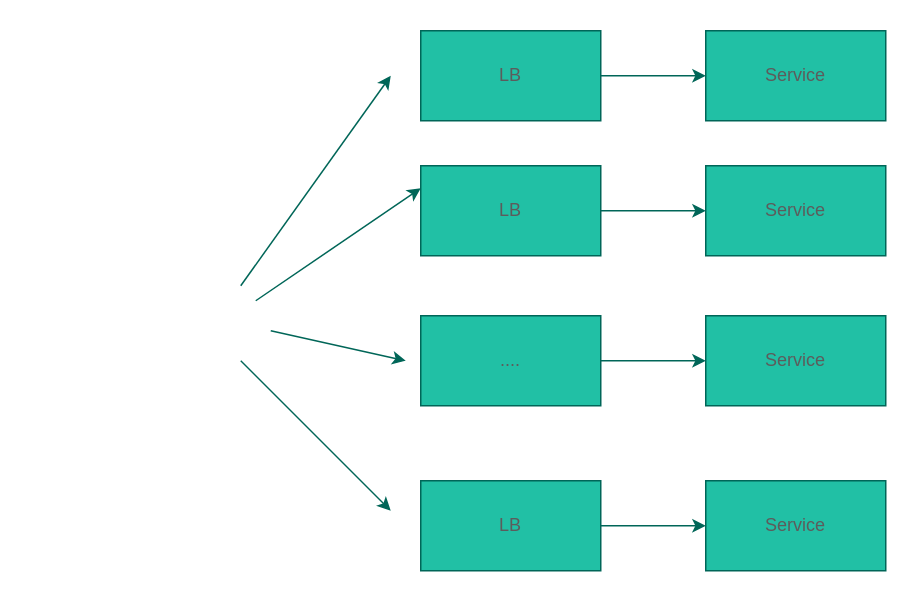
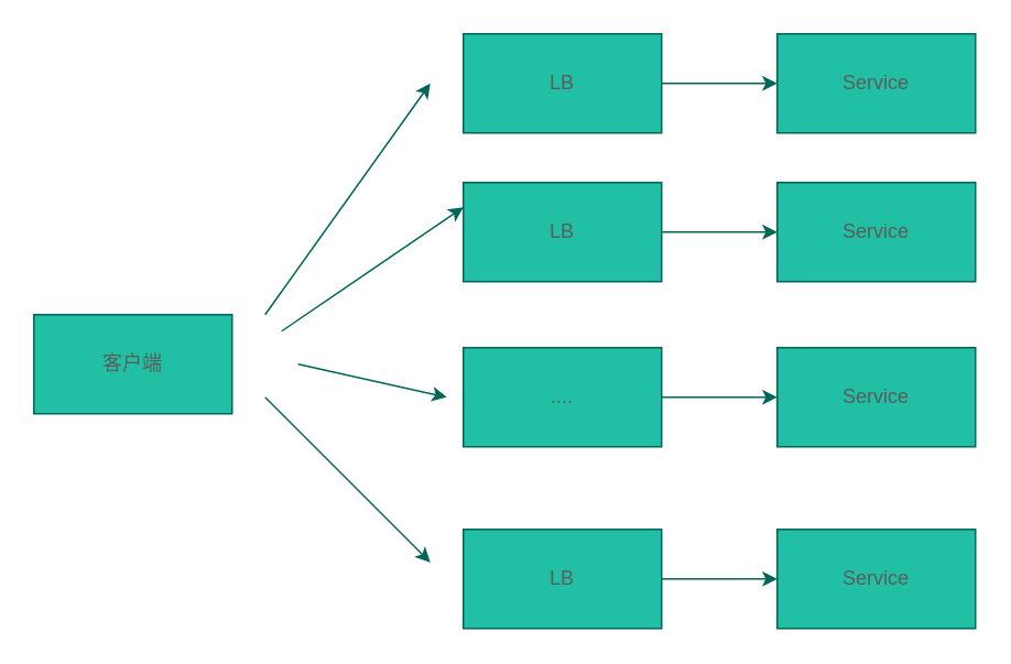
+ <mxCell id="2" value="客户端" style="rounded=0;whiteSpace=wrap;html=1;fillColor=#21C0A5;strokeColor=#006658;fontColor=#5C5C5C;" parent="1" vertex="1"><mxGeometry x="20" y="190" width="120" height="60" as="geometry" /></mxCell>
